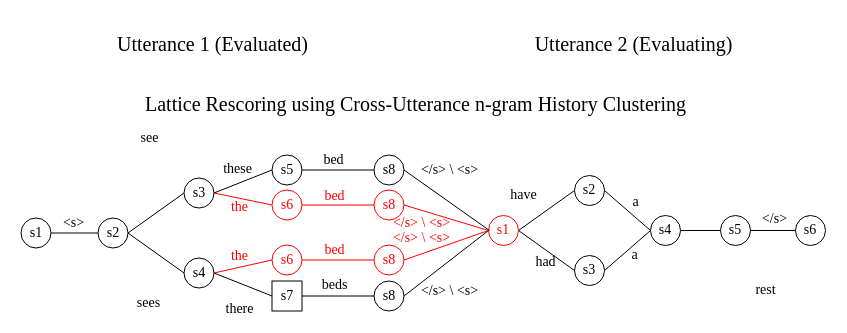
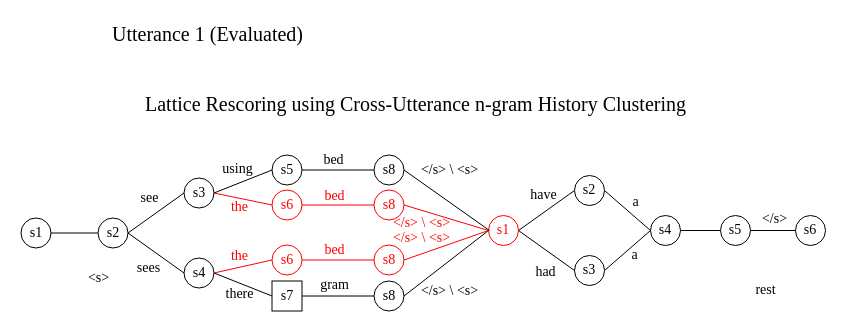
- <mxCell id="27" value="&lt;font color=&quot;#000000&quot; style=&quot;font-size: 20px&quot;&gt;&lt;font style=&quot;font-size: 20px&quot;&gt;Utterance 1&amp;nbsp;(Evaluated)&lt;/font&gt;&lt;br&gt;&lt;/font&gt;" style="text;html=1;align=center;verticalAlign=middle;resizable=0;points=[];autosize=1;strokeColor=none;fillColor=none;fontSize=30;fontFamily=Georgia;fontColor=#FF0000;" parent="1" vertex="1"><mxGeometry x="102" y="20" width="220" height="40" as="geometry" /></mxCell>
+ <mxCell id="27" value="&lt;font color=&quot;#000000&quot; style=&quot;font-size: 20px&quot;&gt;&lt;font style=&quot;font-size: 20px&quot;&gt;Utterance 1&amp;nbsp;(Evaluated)&lt;/font&gt;&lt;br&gt;&lt;/font&gt;" style="text;html=1;align=center;verticalAlign=middle;resizable=0;points=[];autosize=1;strokeColor=none;fillColor=none;fontSize=30;fontFamily=Georgia;fontColor=#FF0000;" parent="1" vertex="1"><mxGeometry x="97" y="10" width="220" height="40" as="geometry" /></mxCell>
- <mxCell id="51" value="&lt;font color=&quot;#000000&quot; style=&quot;font-size: 20px&quot;&gt;&lt;font style=&quot;font-size: 20px&quot;&gt;Utterance 2 (Evaluating)&lt;/font&gt;&lt;br&gt;&lt;/font&gt;" style="text;html=1;align=center;verticalAlign=middle;resizable=0;points=[];autosize=1;strokeColor=none;fillColor=none;fontSize=30;fontFamily=Georgia;fontColor=#FF0000;" vertex="1" parent="1"><mxGeometry x="518" y="20" width="230" height="40" as="geometry" /></mxCell>
- <mxCell id="15" value="&lt;font style=&quot;font-size: 14px&quot;&gt;see&lt;/font&gt;" style="text;html=1;align=center;verticalAlign=middle;resizable=0;points=[];autosize=1;strokeColor=none;fillColor=none;fontColor=#000000;fontSize=14;fontFamily=Georgia;" parent="1" vertex="1"><mxGeometry x="128.5" y="127.5" width="40" height="20" as="geometry" /></mxCell>
+ <mxCell id="15" value="&lt;font style=&quot;font-size: 14px&quot;&gt;see&lt;/font&gt;" style="text;html=1;align=center;verticalAlign=middle;resizable=0;points=[];autosize=1;strokeColor=none;fillColor=none;fontColor=#000000;fontSize=14;fontFamily=Georgia;" parent="1" vertex="1"><mxGeometry x="128.5" y="187.5" width="40" height="20" as="geometry" /></mxCell>
- <mxCell id="16" value="these" style="text;html=1;align=center;verticalAlign=middle;resizable=0;points=[];autosize=1;strokeColor=none;fillColor=none;fontSize=14;fontColor=#000000;fontFamily=Georgia;" parent="1" vertex="1"><mxGeometry x="211.5" y="158.5" width="50" height="20" as="geometry" /></mxCell>
+ <mxCell id="16" value="using" style="text;html=1;align=center;verticalAlign=middle;resizable=0;points=[];autosize=1;strokeColor=none;fillColor=none;fontSize=14;fontColor=#000000;fontFamily=Georgia;" parent="1" vertex="1"><mxGeometry x="211.5" y="158.5" width="50" height="20" as="geometry" /></mxCell>
- <mxCell id="36" value="&lt;font&gt;have&lt;/font&gt;" style="text;html=1;align=center;verticalAlign=middle;resizable=0;points=[];autosize=1;strokeColor=none;fillColor=none;fontSize=14;fontColor=#000000;fontFamily=Georgia;" parent="1" vertex="1"><mxGeometry x="498" y="185" width="50" height="20" as="geometry" /></mxCell>
+ <mxCell id="36" value="&lt;font&gt;have&lt;/font&gt;" style="text;html=1;align=center;verticalAlign=middle;resizable=0;points=[];autosize=1;strokeColor=none;fillColor=none;fontSize=14;fontColor=#000000;fontFamily=Georgia;" parent="1" vertex="1"><mxGeometry x="518" y="185" width="50" height="20" as="geometry" /></mxCell>
- <mxCell id="20" value="&lt;font style=&quot;font-size: 14px&quot;&gt;&amp;lt;s&amp;gt;&lt;/font&gt;" style="text;html=1;align=center;verticalAlign=middle;resizable=0;points=[];autosize=1;strokeColor=none;fillColor=none;fontColor=#000000;fontSize=14;fontFamily=Georgia;" parent="1" vertex="1"><mxGeometry x="52.5" y="212.5" width="40" height="20" as="geometry" /></mxCell>
+ <mxCell id="20" value="&lt;font style=&quot;font-size: 14px&quot;&gt;&amp;lt;s&amp;gt;&lt;/font&gt;" style="text;html=1;align=center;verticalAlign=middle;resizable=0;points=[];autosize=1;strokeColor=none;fillColor=none;fontColor=#000000;fontSize=14;fontFamily=Georgia;" parent="1" vertex="1"><mxGeometry x="77.5" y="267.5" width="40" height="20" as="geometry" /></mxCell>
- <mxCell id="47" value="&lt;font&gt;had&lt;/font&gt;" style="text;html=1;align=center;verticalAlign=middle;resizable=0;points=[];autosize=1;strokeColor=none;fillColor=none;fontSize=14;fontColor=#000000;fontFamily=Georgia;" parent="1" vertex="1"><mxGeometry x="525" y="252" width="40" height="20" as="geometry" /></mxCell>
+ <mxCell id="47" value="&lt;font&gt;had&lt;/font&gt;" style="text;html=1;align=center;verticalAlign=middle;resizable=0;points=[];autosize=1;strokeColor=none;fillColor=none;fontSize=14;fontColor=#000000;fontFamily=Georgia;" parent="1" vertex="1"><mxGeometry x="525" y="262" width="40" height="20" as="geometry" /></mxCell>
- <mxCell id="23" value="beds" style="text;html=1;align=center;verticalAlign=middle;resizable=0;points=[];autosize=1;strokeColor=none;fillColor=none;fontSize=14;fontColor=#000000;fontFamily=Georgia;" parent="1" vertex="1"><mxGeometry x="313.5" y="274.5" width="40" height="20" as="geometry" /></mxCell>
+ <mxCell id="23" value="gram" style="text;html=1;align=center;verticalAlign=middle;resizable=0;points=[];autosize=1;strokeColor=none;fillColor=none;fontSize=14;fontColor=#000000;fontFamily=Georgia;" parent="1" vertex="1"><mxGeometry x="313.5" y="274.5" width="40" height="20" as="geometry" /></mxCell>
- <mxCell id="44" value="&lt;font style=&quot;font-size: 14px&quot;&gt;sees&lt;/font&gt;" style="text;html=1;align=center;verticalAlign=middle;resizable=0;points=[];autosize=1;strokeColor=none;fillColor=none;fontColor=#000000;fontSize=14;fontFamily=Georgia;" parent="1" vertex="1"><mxGeometry x="127.5" y="292.5" width="40" height="20" as="geometry" /></mxCell>
+ <mxCell id="44" value="&lt;font style=&quot;font-size: 14px&quot;&gt;sees&lt;/font&gt;" style="text;html=1;align=center;verticalAlign=middle;resizable=0;points=[];autosize=1;strokeColor=none;fillColor=none;fontColor=#000000;fontSize=14;fontFamily=Georgia;" parent="1" vertex="1"><mxGeometry x="127.5" y="257.5" width="40" height="20" as="geometry" /></mxCell>
- <mxCell id="46" value="there" style="text;html=1;align=center;verticalAlign=middle;resizable=0;points=[];autosize=1;strokeColor=none;fillColor=none;fontSize=14;fontColor=#000000;fontFamily=Georgia;" parent="1" vertex="1"><mxGeometry x="213.5" y="298.5" width="50" height="20" as="geometry" /></mxCell>
+ <mxCell id="46" value="there" style="text;html=1;align=center;verticalAlign=middle;resizable=0;points=[];autosize=1;strokeColor=none;fillColor=none;fontSize=14;fontColor=#000000;fontFamily=Georgia;" parent="1" vertex="1"><mxGeometry x="213.5" y="283.5" width="50" height="20" as="geometry" /></mxCell>
